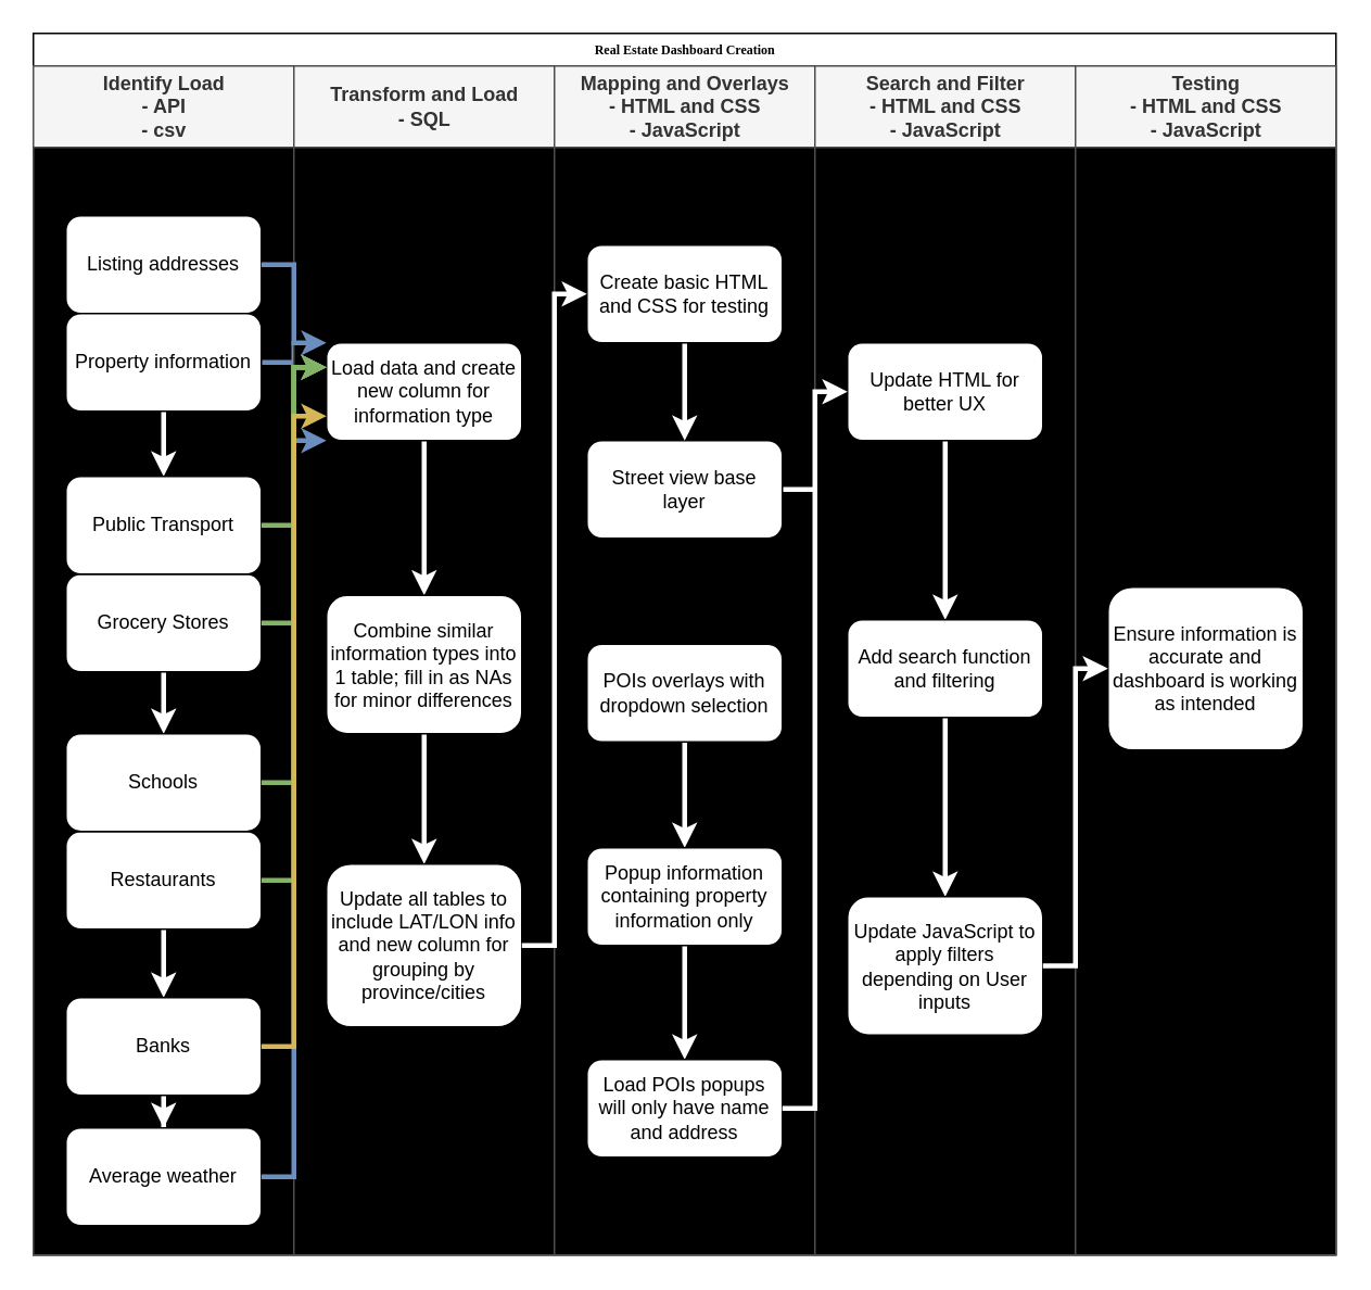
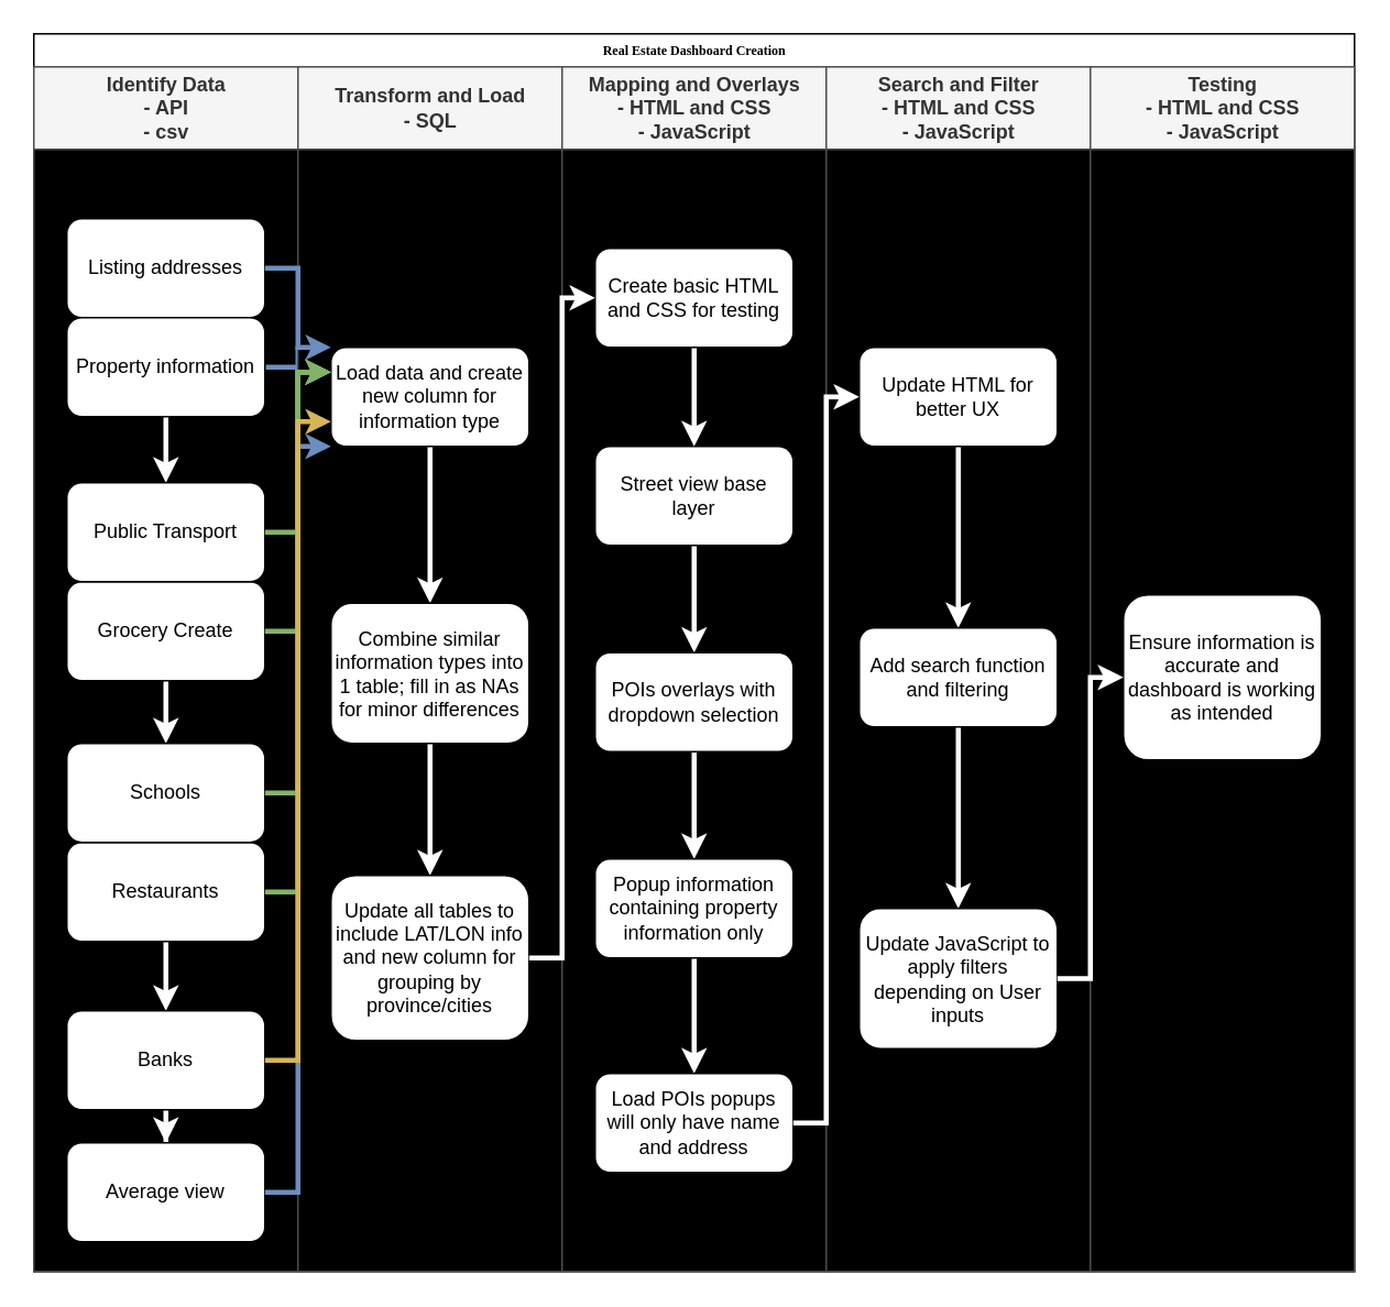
- <mxCell id="3" value="Identify Load&lt;div&gt;- API&lt;/div&gt;&lt;div&gt;- csv&lt;/div&gt;" style="swimlane;html=1;startSize=50;strokeColor=#4D4D4D;fillColor=#f5f5f5;fontColor=#333333;shadow=0;glass=0;swimlaneLine=1;swimlaneFillColor=#000000;" parent="2" vertex="1"><mxGeometry y="20" width="160" height="730" as="geometry" /></mxCell>
+ <mxCell id="3" value="Identify Data&lt;div&gt;- API&lt;/div&gt;&lt;div&gt;- csv&lt;/div&gt;" style="swimlane;html=1;startSize=50;strokeColor=#4D4D4D;fillColor=#f5f5f5;fontColor=#333333;shadow=0;glass=0;swimlaneLine=1;swimlaneFillColor=#000000;" parent="2" vertex="1"><mxGeometry y="20" width="160" height="730" as="geometry" /></mxCell>
- <mxCell id="24" value="" style="edgeStyle=orthogonalEdgeStyle;rounded=0;orthogonalLoop=1;jettySize=auto;html=1;strokeColor=#FFFFFF;strokeWidth=3;" edge="1" parent="23" source="25" target="37"><mxGeometry relative="1" as="geometry" /></mxCell>
+ <mxCell id="24" value="" style="edgeStyle=orthogonalEdgeStyle;rounded=0;orthogonalLoop=1;jettySize=auto;html=1;strokeColor=#FFFFFF;strokeWidth=3;" edge="1" parent="23" source="25" target="27"><mxGeometry relative="1" as="geometry" /></mxCell>
- <mxCell id="6" value="Grocery Stores" style="rounded=1;whiteSpace=wrap;html=1;" vertex="1" parent="3"><mxGeometry x="20" y="312" width="120" height="60" as="geometry" /></mxCell>
+ <mxCell id="6" value="Grocery Create" style="rounded=1;whiteSpace=wrap;html=1;" vertex="1" parent="3"><mxGeometry x="20" y="312" width="120" height="60" as="geometry" /></mxCell>
- <mxCell id="15" value="Average weather" style="rounded=1;whiteSpace=wrap;html=1;" vertex="1" parent="3"><mxGeometry x="20" y="652" width="120" height="60" as="geometry" /></mxCell>
+ <mxCell id="15" value="Average view" style="rounded=1;whiteSpace=wrap;html=1;" vertex="1" parent="3"><mxGeometry x="20" y="652" width="120" height="60" as="geometry" /></mxCell>
